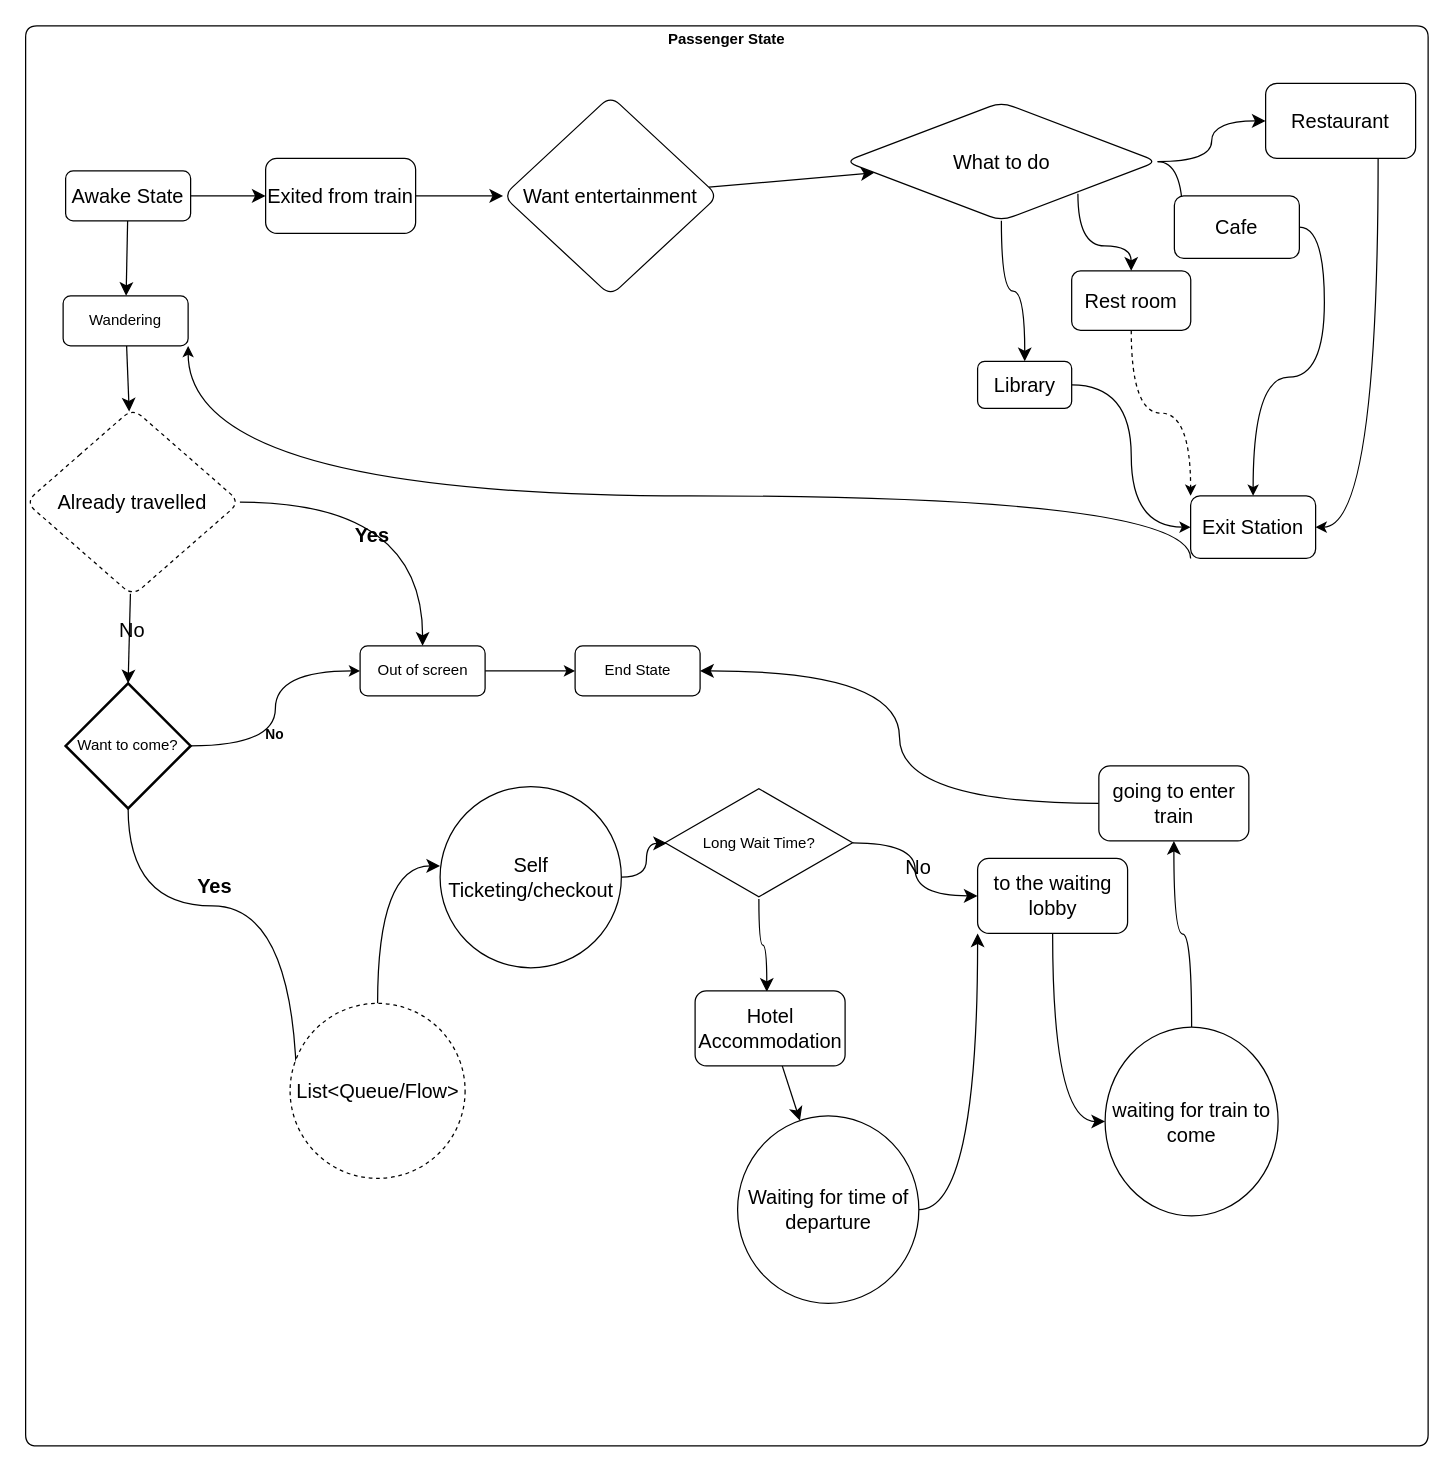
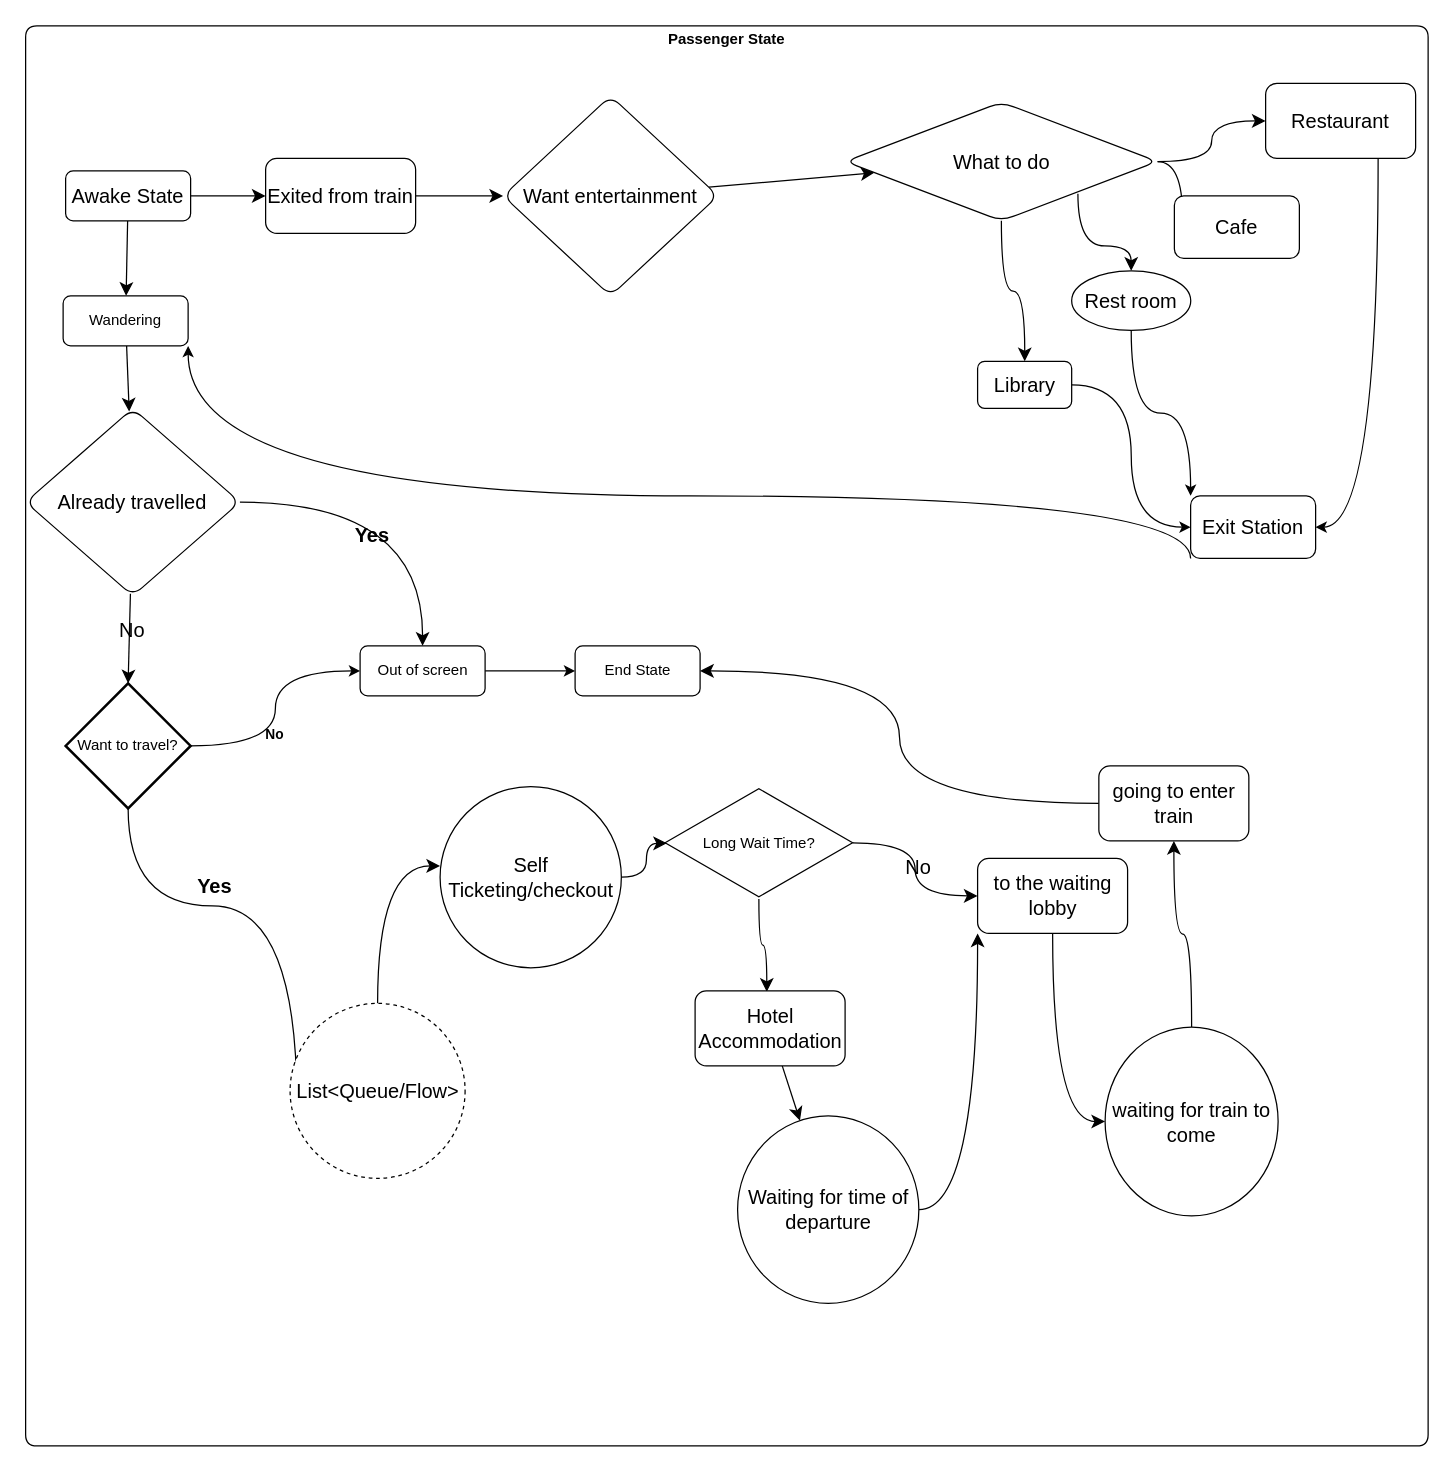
- <mxCell id="55" value="Rest room" style="whiteSpace=wrap;html=1;fontSize=16;labelBackgroundColor=none;rounded=1;" vertex="1" parent="1"><mxGeometry x="856.84" y="216" width="95.26" height="47.63" as="geometry" /></mxCell>
+ <mxCell id="55" value="Rest room" style="ellipse;whiteSpace=wrap;html=1;fontSize=16;labelBackgroundColor=none;" vertex="1" parent="1"><mxGeometry x="856.84" y="216" width="95.26" height="47.63" as="geometry" /></mxCell>
- <mxCell id="50" style="edgeStyle=orthogonalEdgeStyle;curved=1;rounded=1;orthogonalLoop=1;jettySize=auto;html=1;exitX=1;exitY=0.5;exitDx=0;exitDy=0;entryX=0.5;entryY=0;entryDx=0;entryDy=0;labelBackgroundColor=none;fontColor=default;" edge="1" parent="1" source="51" target="57"><mxGeometry relative="1" as="geometry" /></mxCell>
- <mxCell id="54" style="edgeStyle=orthogonalEdgeStyle;curved=1;rounded=1;orthogonalLoop=1;jettySize=auto;html=1;entryX=0;entryY=0;entryDx=0;entryDy=0;labelBackgroundColor=none;fontColor=default;dashed=1;" edge="1" parent="1" source="55" target="57"><mxGeometry relative="1" as="geometry" /></mxCell>
+ <mxCell id="54" style="edgeStyle=orthogonalEdgeStyle;curved=1;rounded=1;orthogonalLoop=1;jettySize=auto;html=1;entryX=0;entryY=0;entryDx=0;entryDy=0;labelBackgroundColor=none;fontColor=default;" edge="1" parent="1" source="55" target="57"><mxGeometry relative="1" as="geometry" /></mxCell>
- <mxCell id="42" value="Already travelled" style="rhombus;whiteSpace=wrap;html=1;fontSize=16;labelBackgroundColor=none;rounded=1;dashed=1;" vertex="1" parent="1"><mxGeometry x="20" y="326" width="171.43" height="150" as="geometry" /></mxCell>
+ <mxCell id="42" value="Already travelled" style="rhombus;whiteSpace=wrap;html=1;fontSize=16;labelBackgroundColor=none;rounded=1;" vertex="1" parent="1"><mxGeometry x="20" y="326" width="171.43" height="150" as="geometry" /></mxCell>
- <mxCell id="12" value="Want to come?" style="strokeWidth=2;html=1;shape=mxgraph.flowchart.decision;whiteSpace=wrap;labelBackgroundColor=none;rounded=1;" vertex="1" parent="1"><mxGeometry x="52" y="546" width="100" height="100" as="geometry" /></mxCell>
+ <mxCell id="12" value="Want to travel?" style="strokeWidth=2;html=1;shape=mxgraph.flowchart.decision;whiteSpace=wrap;labelBackgroundColor=none;rounded=1;" vertex="1" parent="1"><mxGeometry x="52" y="546" width="100" height="100" as="geometry" /></mxCell>
